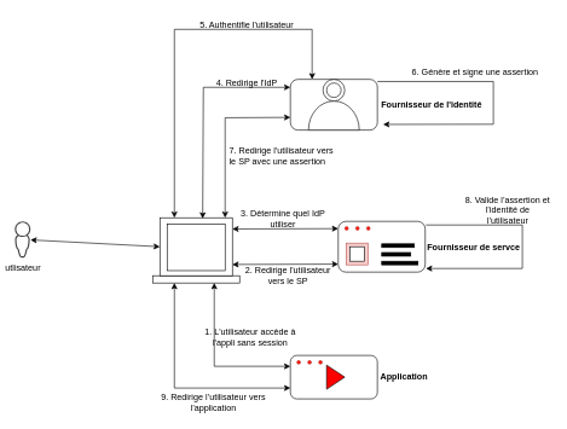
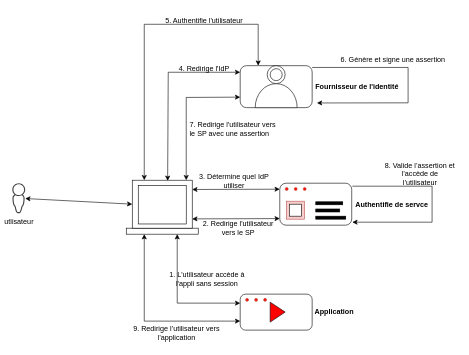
- <mxCell id="37" value="8.&amp;nbsp;Valide l’assertion et l’identité de l’utilisateur" style="text;html=1;strokeColor=none;fillColor=none;align=center;verticalAlign=middle;whiteSpace=wrap;rounded=0;" parent="1" vertex="1"><mxGeometry x="640" y="275" width="120" height="30" as="geometry" /></mxCell>
+ <mxCell id="37" value="8.&amp;nbsp;Valide l’assertion et l’accède de l’utilisateur" style="text;html=1;strokeColor=none;fillColor=none;align=center;verticalAlign=middle;whiteSpace=wrap;rounded=0;" parent="1" vertex="1"><mxGeometry x="640" y="275" width="120" height="30" as="geometry" /></mxCell>
- <mxCell id="36" value="&lt;b&gt;Fournisseur de servce&lt;/b&gt;" style="text;html=1;strokeColor=none;fillColor=none;align=center;verticalAlign=middle;whiteSpace=wrap;rounded=0;" parent="1" vertex="1"><mxGeometry x="563" y="326" width="180" height="30" as="geometry" /></mxCell>
+ <mxCell id="36" value="&lt;b&gt;Authentifie de servce&lt;/b&gt;" style="text;html=1;strokeColor=none;fillColor=none;align=center;verticalAlign=middle;whiteSpace=wrap;rounded=0;" parent="1" vertex="1"><mxGeometry x="563" y="326" width="180" height="30" as="geometry" /></mxCell>
